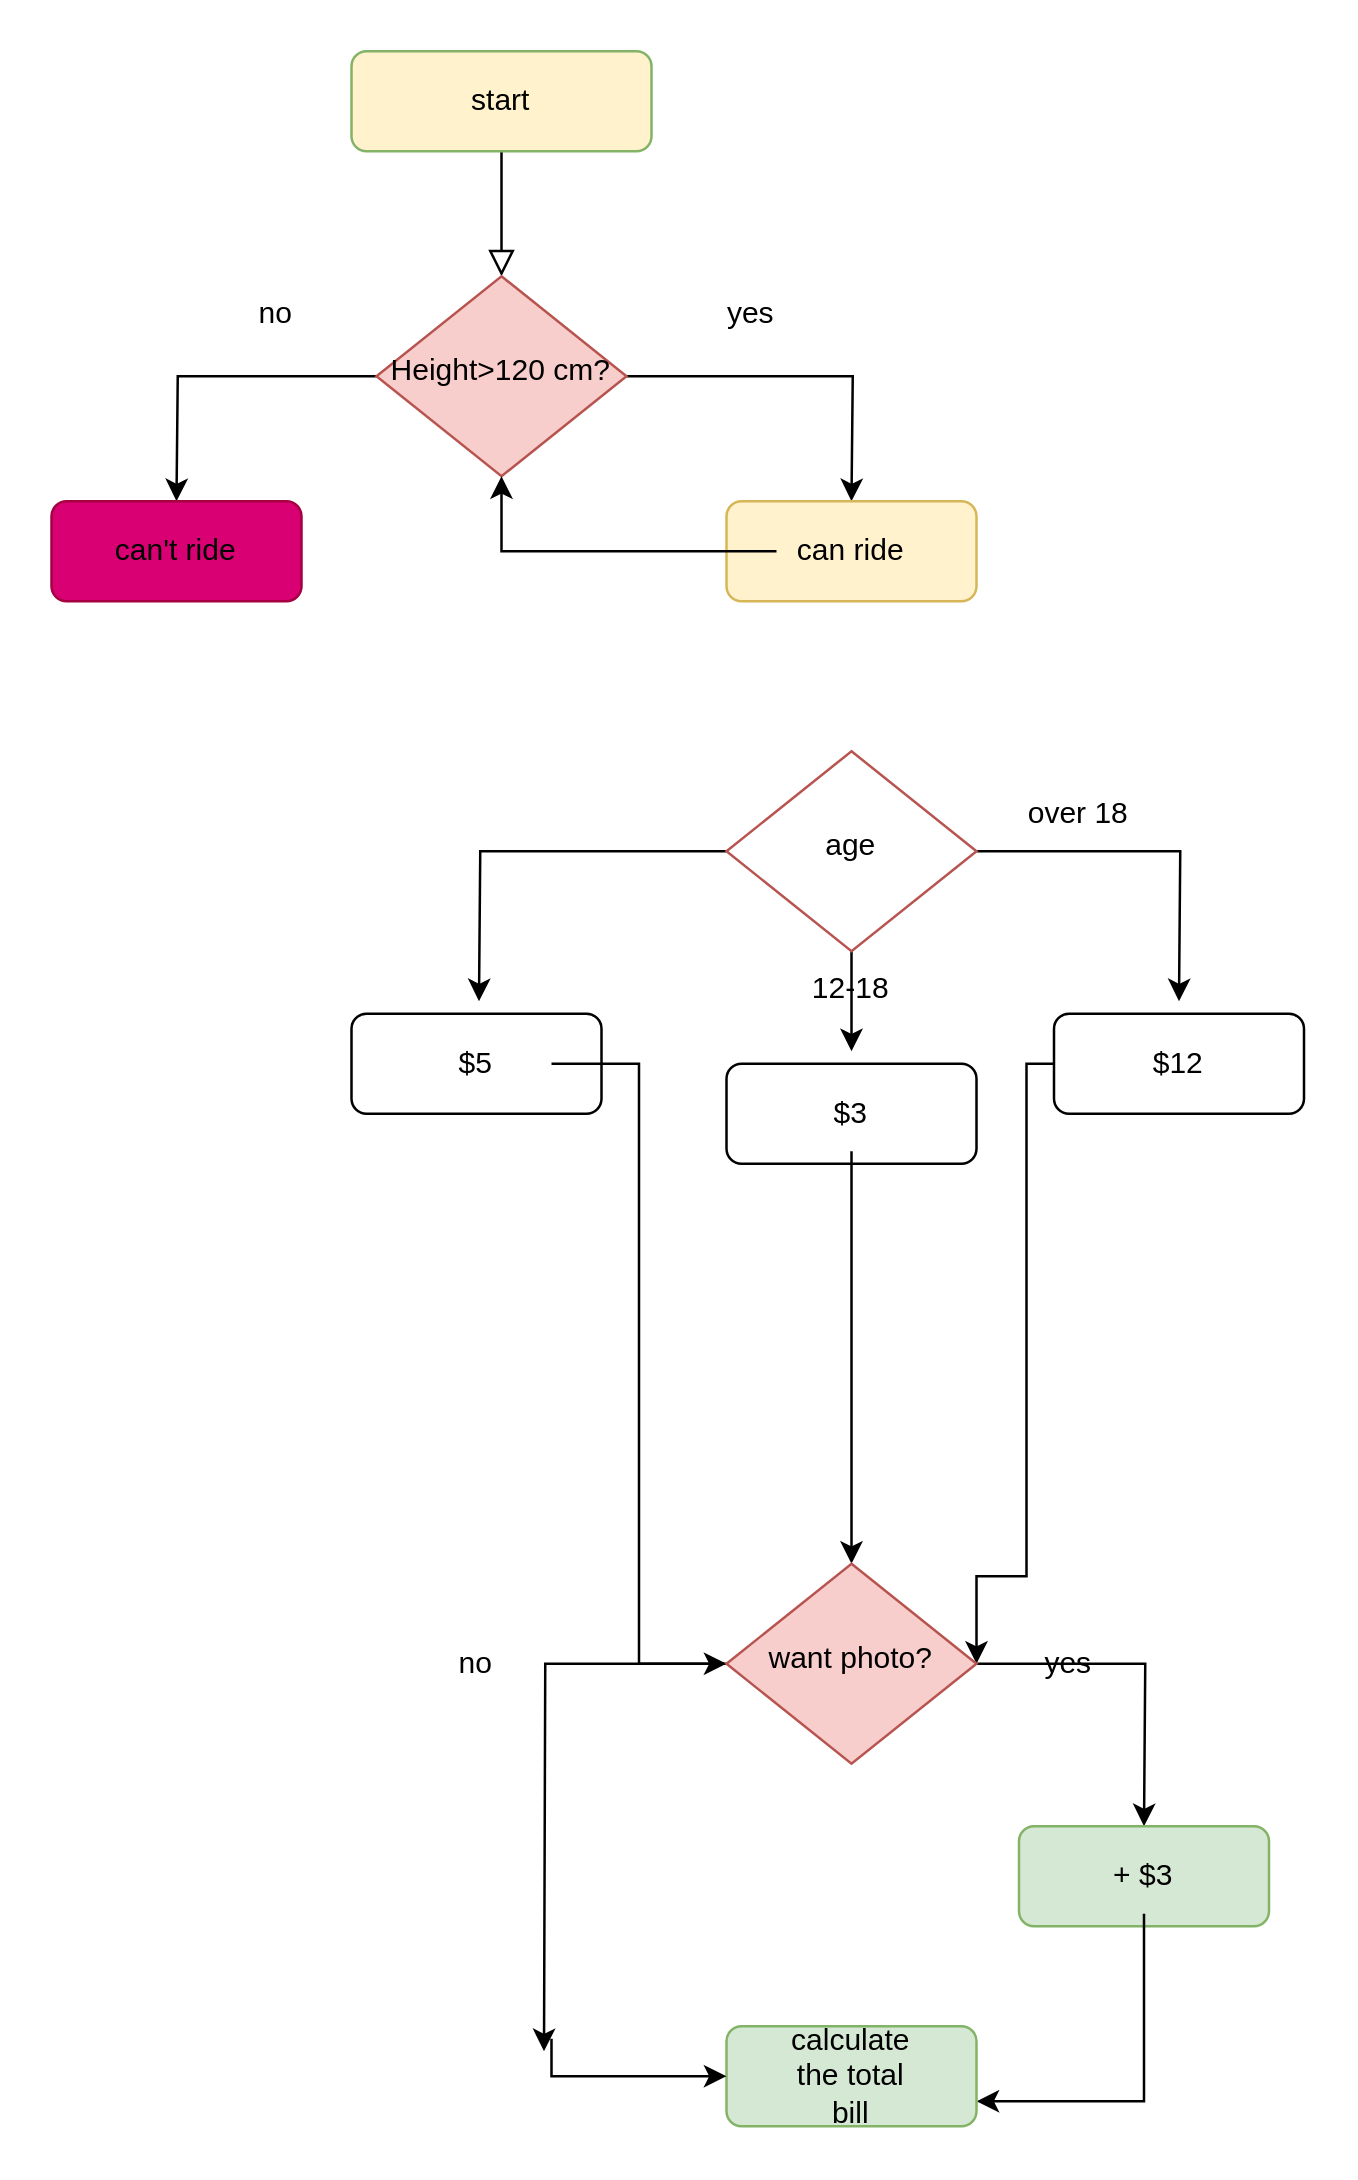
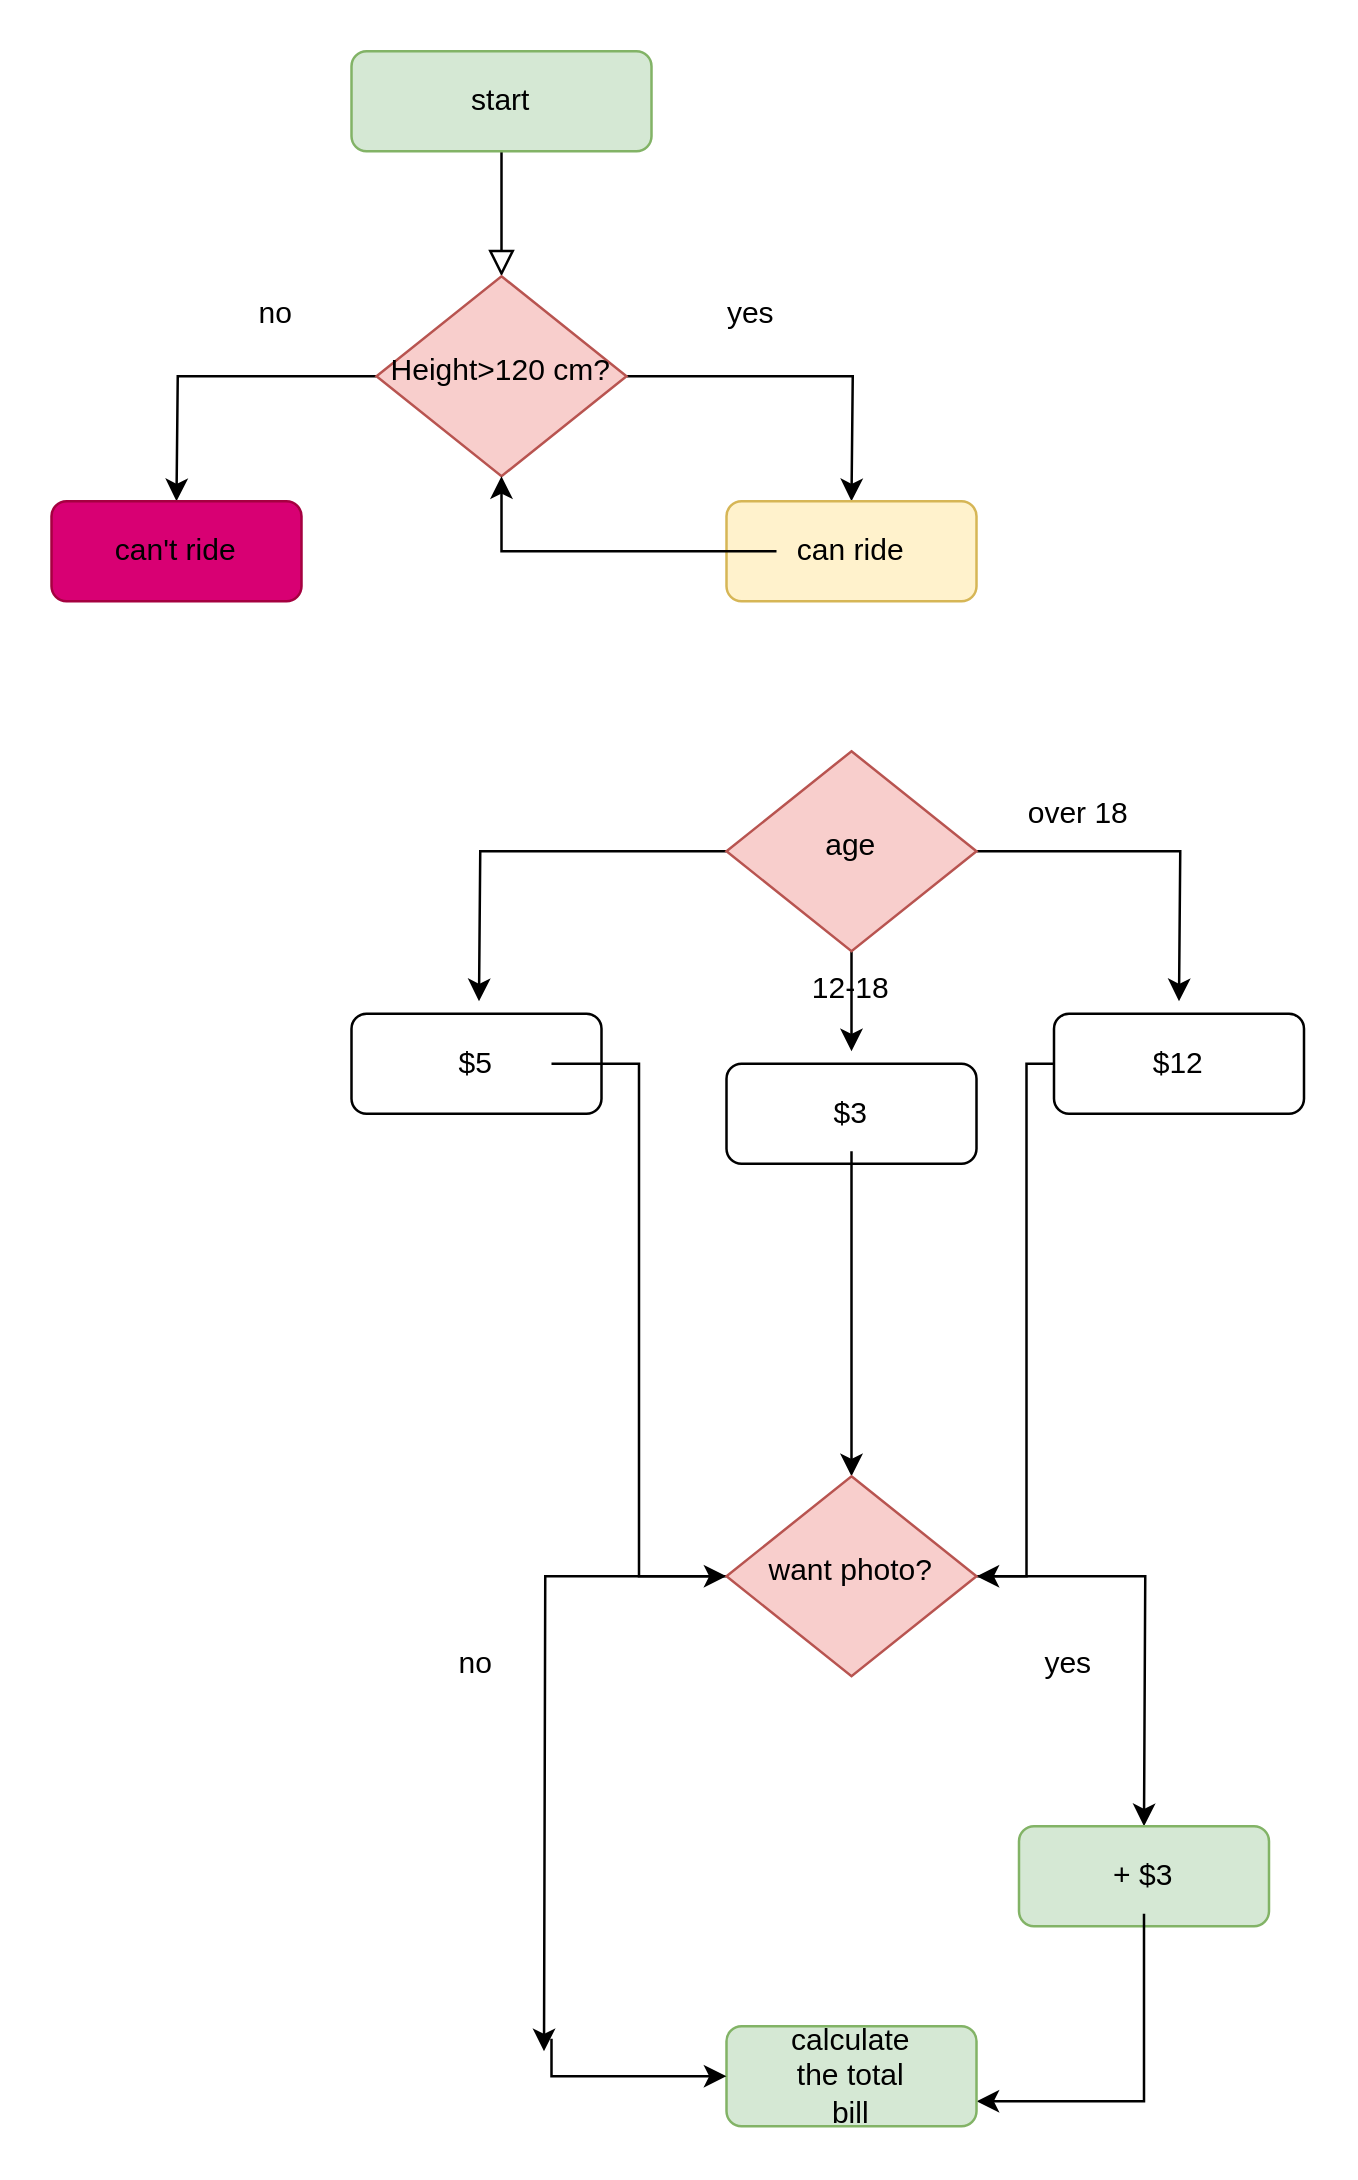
- <mxCell id="3" value="start" style="rounded=1;whiteSpace=wrap;html=1;fontSize=12;glass=0;strokeWidth=1;shadow=0;fillColor=#fff2cc;strokeColor=#82b366;" parent="1" vertex="1"><mxGeometry x="140" y="20" width="120" height="40" as="geometry" /></mxCell>
+ <mxCell id="3" value="start" style="rounded=1;whiteSpace=wrap;html=1;fontSize=12;glass=0;strokeWidth=1;shadow=0;fillColor=#d5e8d4;strokeColor=#82b366;" parent="1" vertex="1"><mxGeometry x="140" y="20" width="120" height="40" as="geometry" /></mxCell>
- <mxCell id="17" value="age" style="rhombus;whiteSpace=wrap;html=1;shadow=0;fontFamily=Helvetica;fontSize=12;align=center;strokeWidth=1;spacing=6;spacingTop=-4;fillColor=#ffffff;strokeColor=#b85450;" parent="1" vertex="1"><mxGeometry x="290" y="300" width="100" height="80" as="geometry" /></mxCell>
+ <mxCell id="17" value="age" style="rhombus;whiteSpace=wrap;html=1;shadow=0;fontFamily=Helvetica;fontSize=12;align=center;strokeWidth=1;spacing=6;spacingTop=-4;fillColor=#f8cecc;strokeColor=#b85450;" parent="1" vertex="1"><mxGeometry x="290" y="300" width="100" height="80" as="geometry" /></mxCell>
- <mxCell id="31" value="want photo?" style="rhombus;whiteSpace=wrap;html=1;shadow=0;fontFamily=Helvetica;fontSize=12;align=center;strokeWidth=1;spacing=6;spacingTop=-4;fillColor=#f8cecc;strokeColor=#b85450;" vertex="1" parent="1"><mxGeometry x="290" y="625" width="100" height="80" as="geometry" /></mxCell>
+ <mxCell id="31" value="want photo?" style="rhombus;whiteSpace=wrap;html=1;shadow=0;fontFamily=Helvetica;fontSize=12;align=center;strokeWidth=1;spacing=6;spacingTop=-4;fillColor=#f8cecc;strokeColor=#b85450;" vertex="1" parent="1"><mxGeometry x="290" y="590" width="100" height="80" as="geometry" /></mxCell>
